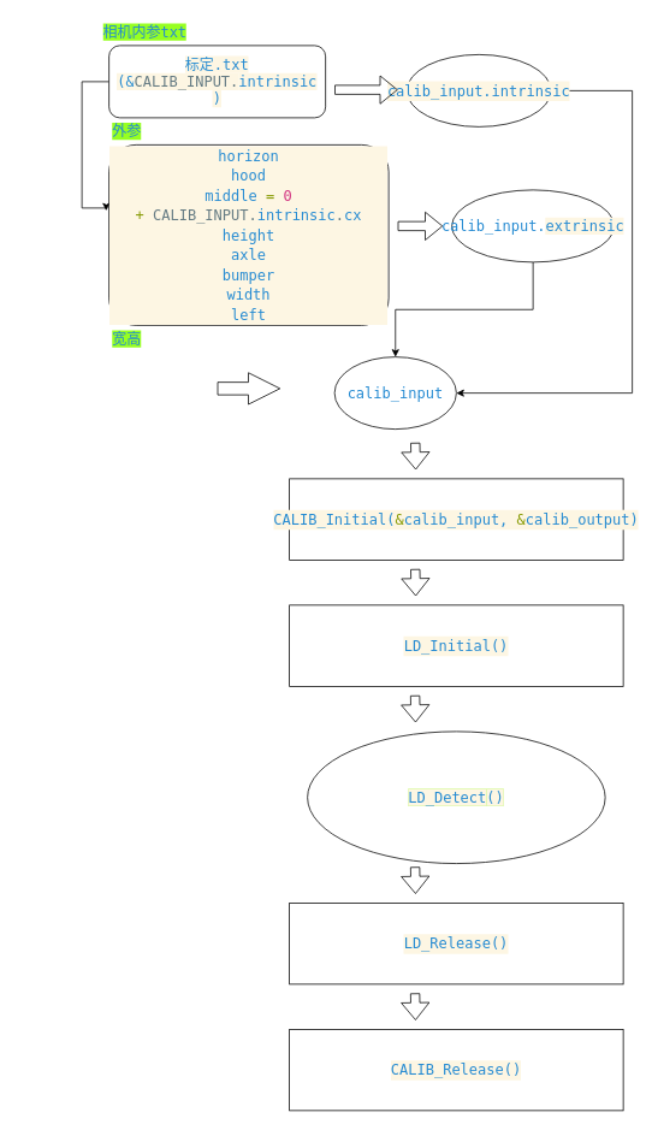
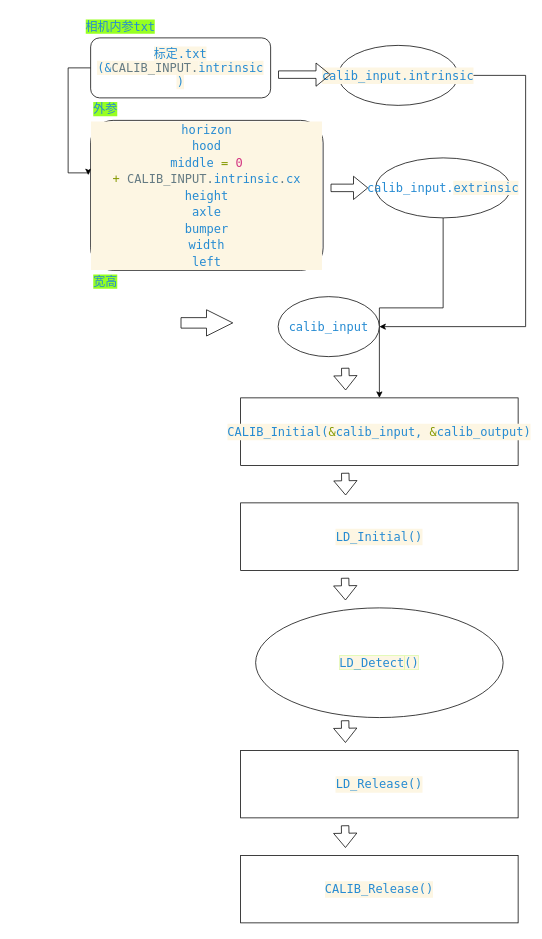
- <mxCell id="5" style="edgeStyle=orthogonalEdgeStyle;rounded=0;orthogonalLoop=1;jettySize=auto;html=1;exitX=0.5;exitY=1;exitDx=0;exitDy=0;" parent="1" source="6" target="13" edge="1"><mxGeometry relative="1" as="geometry" /></mxCell>
+ <mxCell id="5" style="edgeStyle=orthogonalEdgeStyle;rounded=0;orthogonalLoop=1;jettySize=auto;html=1;exitX=0.5;exitY=1;exitDx=0;exitDy=0;" parent="1" source="6" target="2" edge="1"><mxGeometry relative="1" as="geometry" /></mxCell>
